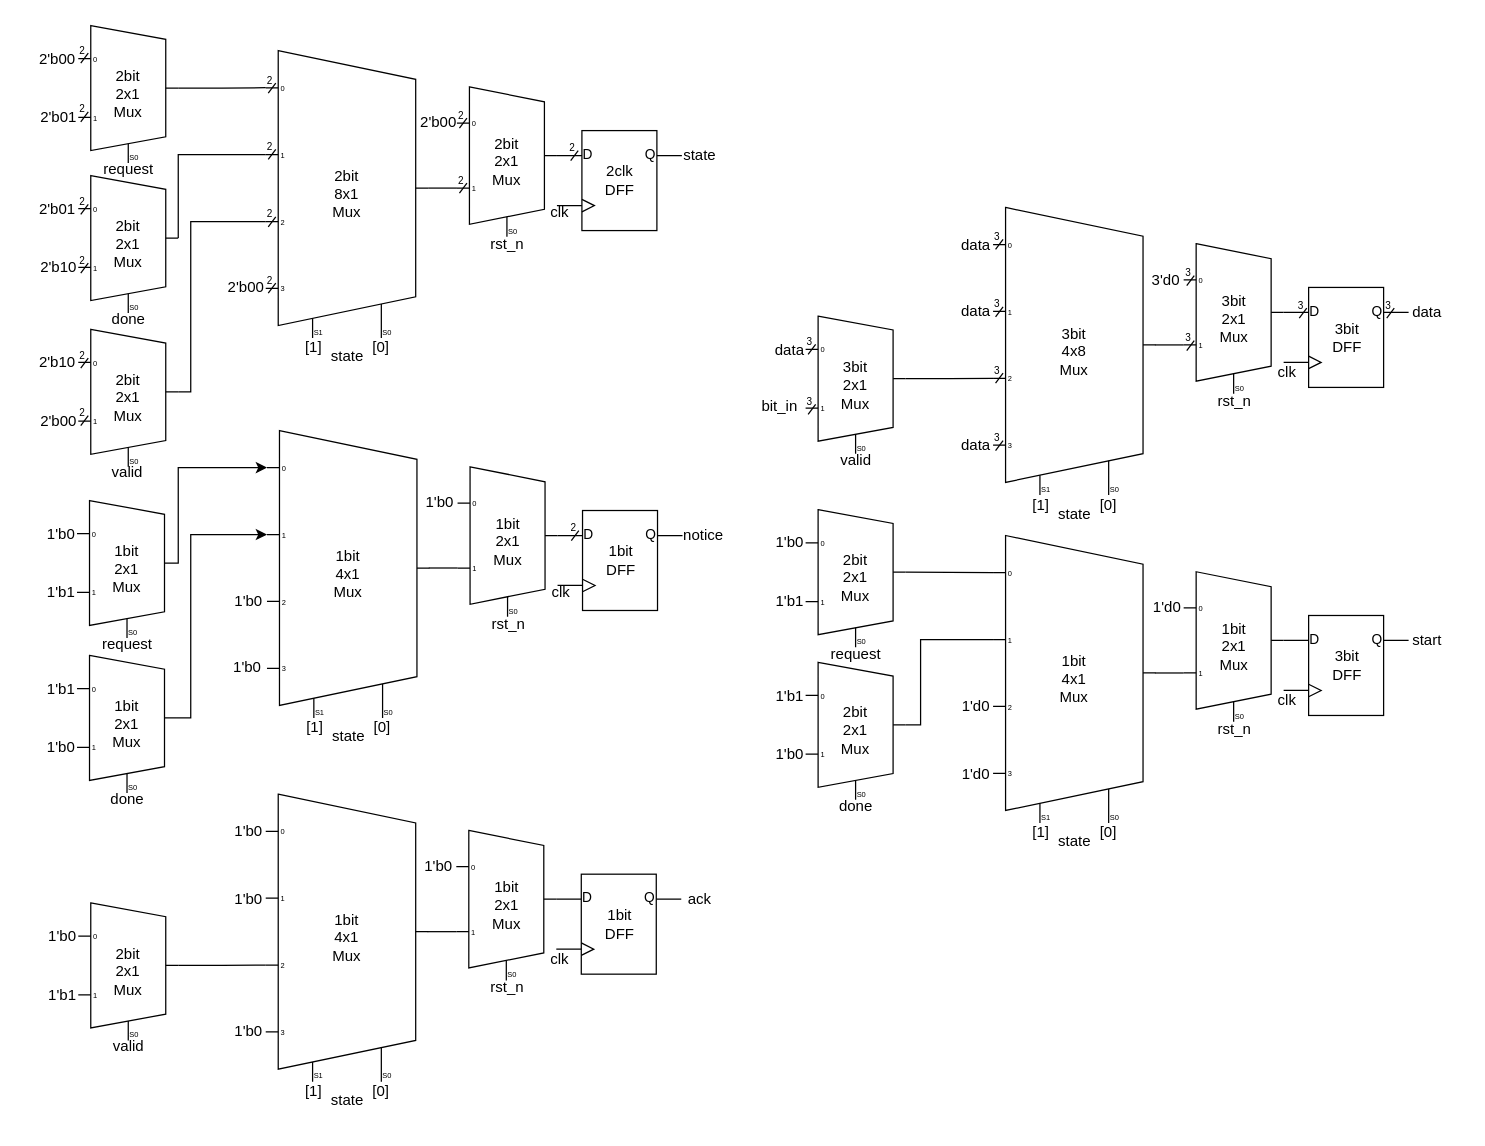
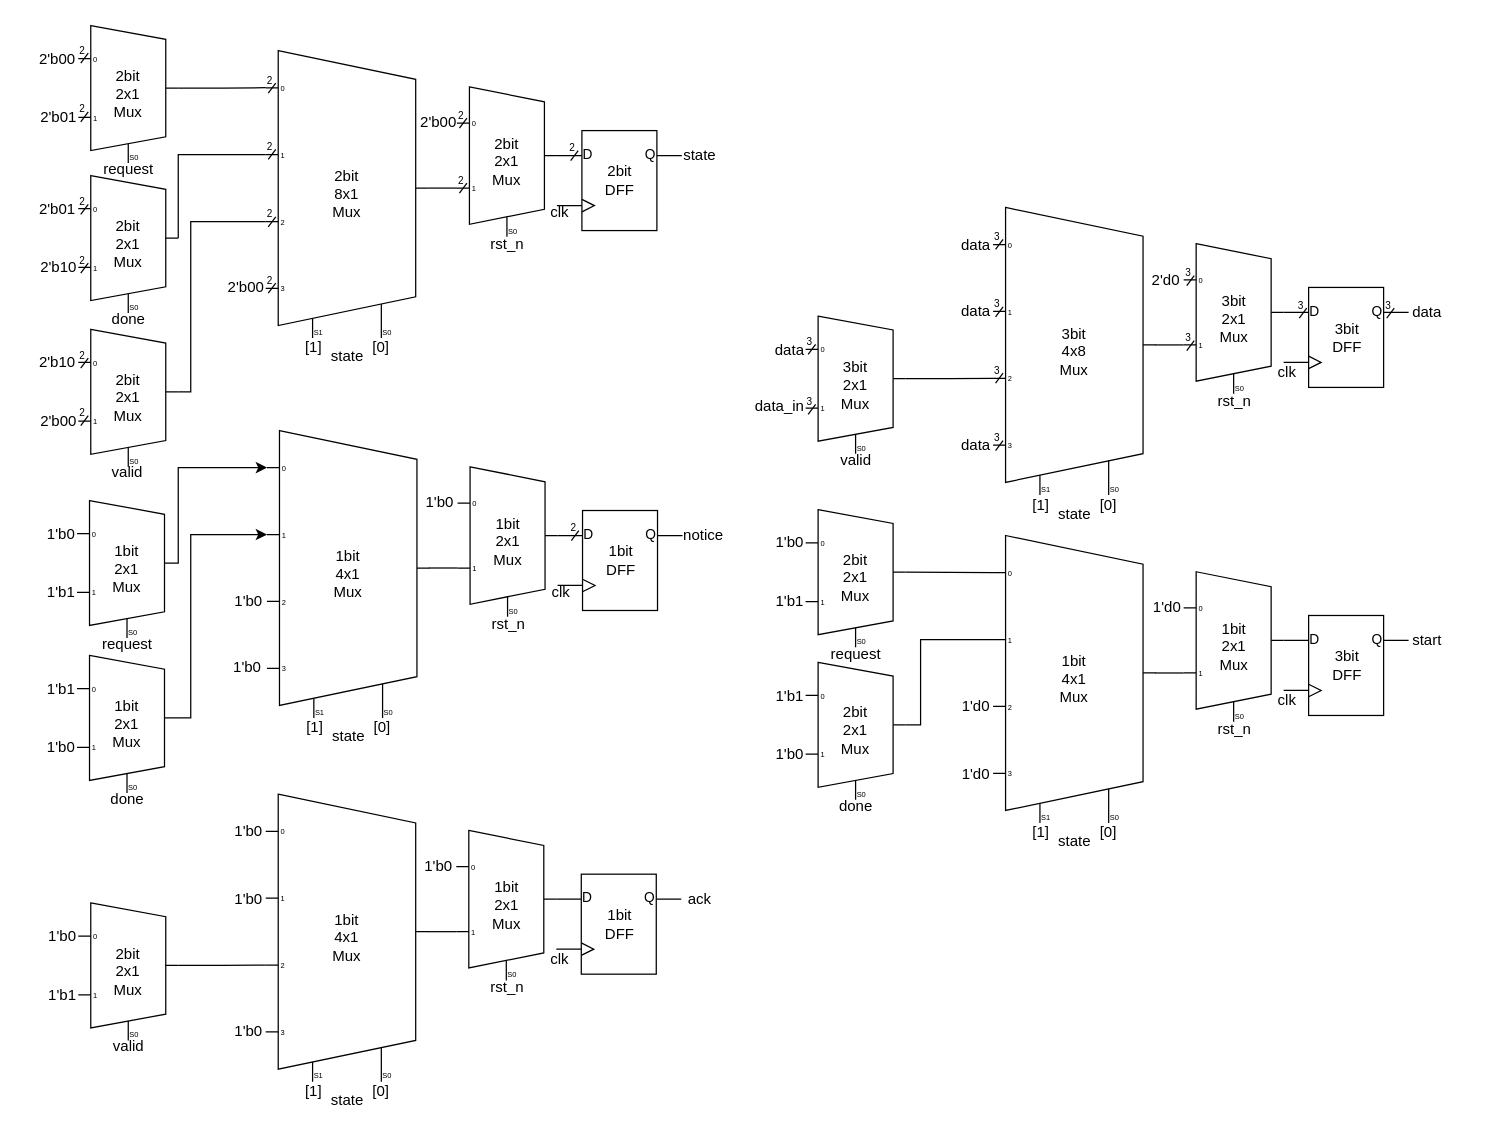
- <mxCell id="94" value="2clk&lt;div&gt;DFF&lt;/div&gt;" style="text;html=1;align=center;verticalAlign=middle;resizable=0;points=[];autosize=1;strokeColor=none;fillColor=none;fontFamily=Helvetica;fontSize=12;fontColor=default;" parent="1" vertex="1"><mxGeometry x="470" y="124" width="50" height="40" as="geometry" /></mxCell>
+ <mxCell id="94" value="2bit&lt;div&gt;DFF&lt;/div&gt;" style="text;html=1;align=center;verticalAlign=middle;resizable=0;points=[];autosize=1;strokeColor=none;fillColor=none;fontFamily=Helvetica;fontSize=12;fontColor=default;" parent="1" vertex="1"><mxGeometry x="470" y="124" width="50" height="40" as="geometry" /></mxCell>
- <mxCell id="126" value="3'd0" style="text;html=1;align=center;verticalAlign=middle;resizable=0;points=[];autosize=1;strokeColor=none;fillColor=none;" parent="1" vertex="1"><mxGeometry x="906.5" y="208.5" width="50" height="30" as="geometry" /></mxCell>
+ <mxCell id="126" value="2'd0" style="text;html=1;align=center;verticalAlign=middle;resizable=0;points=[];autosize=1;strokeColor=none;fillColor=none;" parent="1" vertex="1"><mxGeometry x="906.5" y="208.5" width="50" height="30" as="geometry" /></mxCell>
- <mxCell id="123" value="bit_in" style="text;html=1;align=center;verticalAlign=middle;resizable=0;points=[];autosize=1;strokeColor=none;fillColor=none;fontFamily=Helvetica;fontSize=12;fontColor=default;" parent="1" vertex="1"><mxGeometry x="593" y="309.5" width="60" height="30" as="geometry" /></mxCell>
+ <mxCell id="123" value="data_in" style="text;html=1;align=center;verticalAlign=middle;resizable=0;points=[];autosize=1;strokeColor=none;fillColor=none;fontFamily=Helvetica;fontSize=12;fontColor=default;" parent="1" vertex="1"><mxGeometry x="593" y="309.5" width="60" height="30" as="geometry" /></mxCell>
